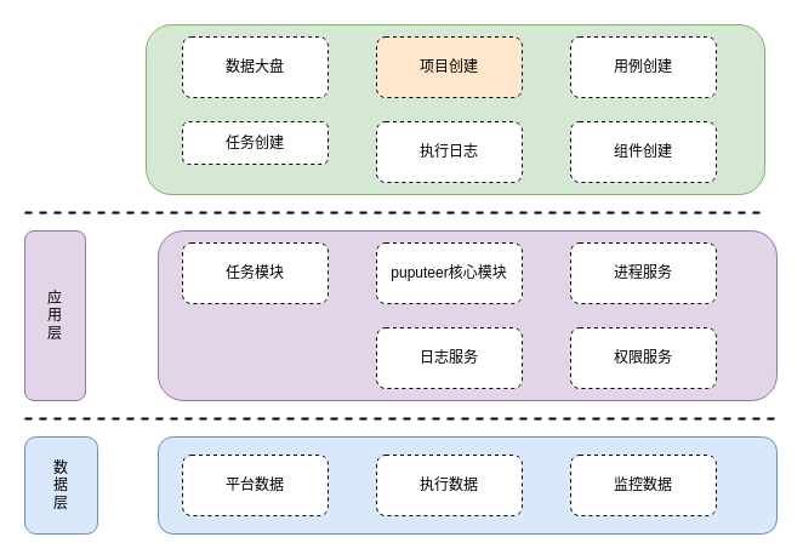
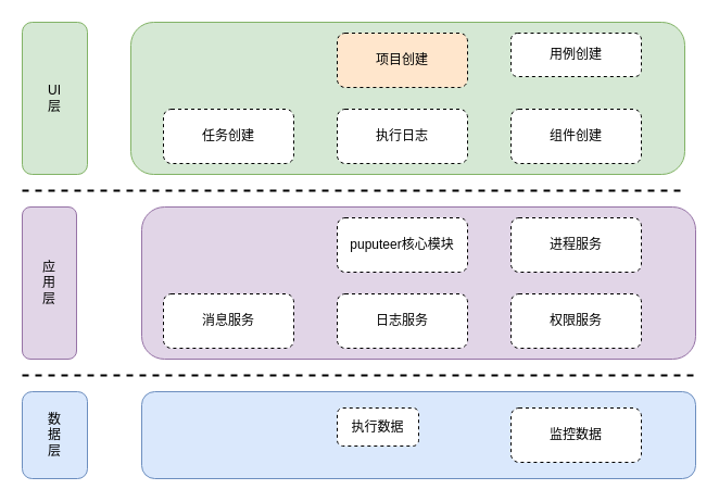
- <mxCell id="10" value="数据大盘" style="rounded=1;whiteSpace=wrap;html=1;dashed=1;" vertex="1" parent="1"><mxGeometry x="150" y="30" width="120" height="50" as="geometry" /></mxCell>
- <mxCell id="12" value="用例创建" style="rounded=1;whiteSpace=wrap;html=1;dashed=1;" vertex="1" parent="1"><mxGeometry x="470" y="30" width="120" height="50" as="geometry" /></mxCell>
+ <mxCell id="12" value="用例创建" style="rounded=1;whiteSpace=wrap;html=1;dashed=1;" vertex="1" parent="1"><mxGeometry x="470" y="30" width="120" height="40" as="geometry" /></mxCell>
+ <mxCell id="2" value="UI&lt;br&gt;层" style="rounded=1;whiteSpace=wrap;html=1;fillColor=#d5e8d4;strokeColor=#82b366;" vertex="1" parent="1"><mxGeometry x="20" y="20" width="60" height="140" as="geometry" /></mxCell>
- <mxCell id="13" value="任务创建" style="rounded=1;whiteSpace=wrap;html=1;dashed=1;" vertex="1" parent="1"><mxGeometry x="150" y="100" width="120" height="35" as="geometry" /></mxCell>
+ <mxCell id="13" value="任务创建" style="rounded=1;whiteSpace=wrap;html=1;dashed=1;" vertex="1" parent="1"><mxGeometry x="150" y="100" width="120" height="50" as="geometry" /></mxCell>
- <mxCell id="19" value="任务模块" style="rounded=1;whiteSpace=wrap;html=1;dashed=1;" vertex="1" parent="1"><mxGeometry x="150" y="200" width="120" height="50" as="geometry" /></mxCell>
+ <mxCell id="17" value="消息服务" style="rounded=1;whiteSpace=wrap;html=1;dashed=1;" vertex="1" parent="1"><mxGeometry x="150" y="270" width="120" height="50" as="geometry" /></mxCell>
- <mxCell id="22" value="平台数据" style="rounded=1;whiteSpace=wrap;html=1;dashed=1;" vertex="1" parent="1"><mxGeometry x="150" y="375" width="120" height="50" as="geometry" /></mxCell>
- <mxCell id="23" value="执行数据" style="rounded=1;whiteSpace=wrap;html=1;dashed=1;" vertex="1" parent="1"><mxGeometry x="310" y="375" width="120" height="50" as="geometry" /></mxCell>
+ <mxCell id="23" value="执行数据" style="rounded=1;whiteSpace=wrap;html=1;dashed=1;" vertex="1" parent="1"><mxGeometry x="310" y="375" width="75" height="35" as="geometry" /></mxCell>
